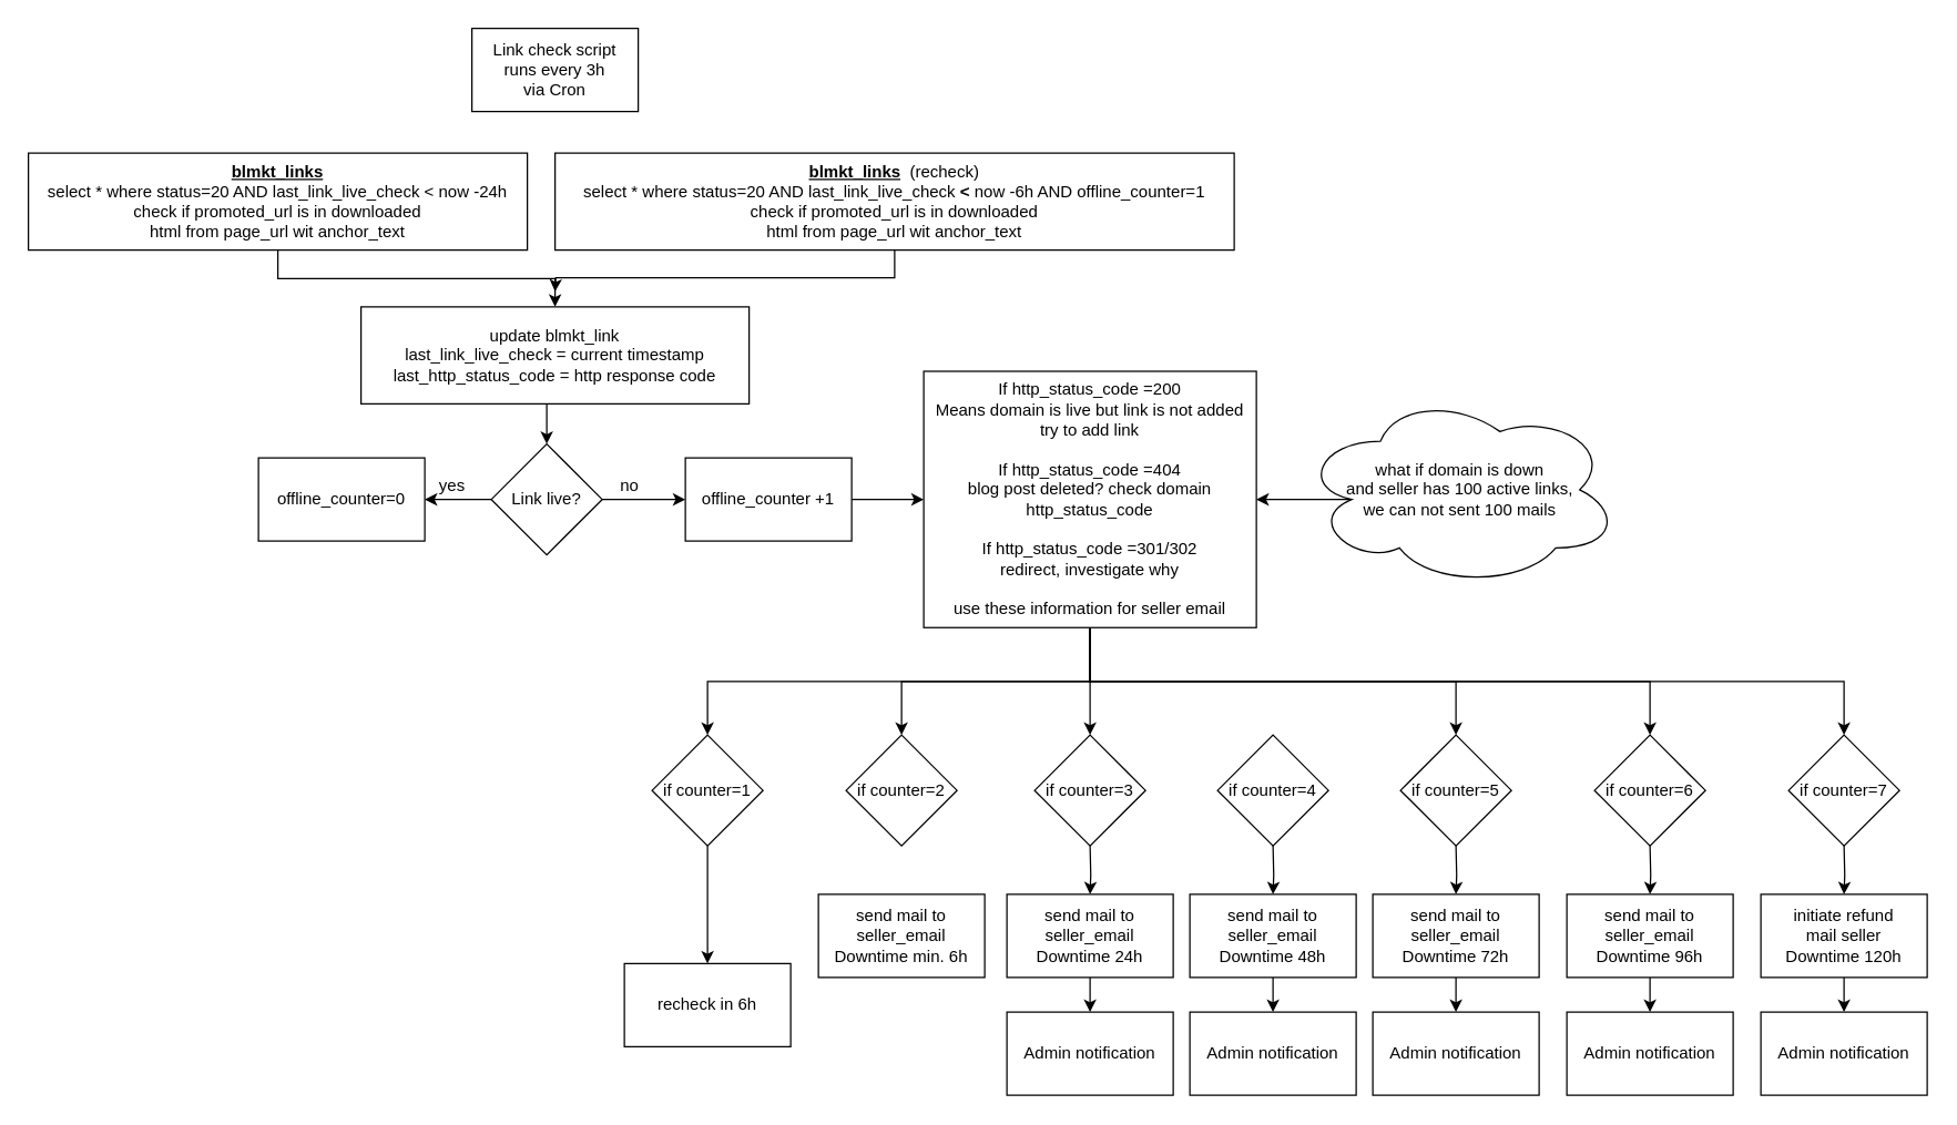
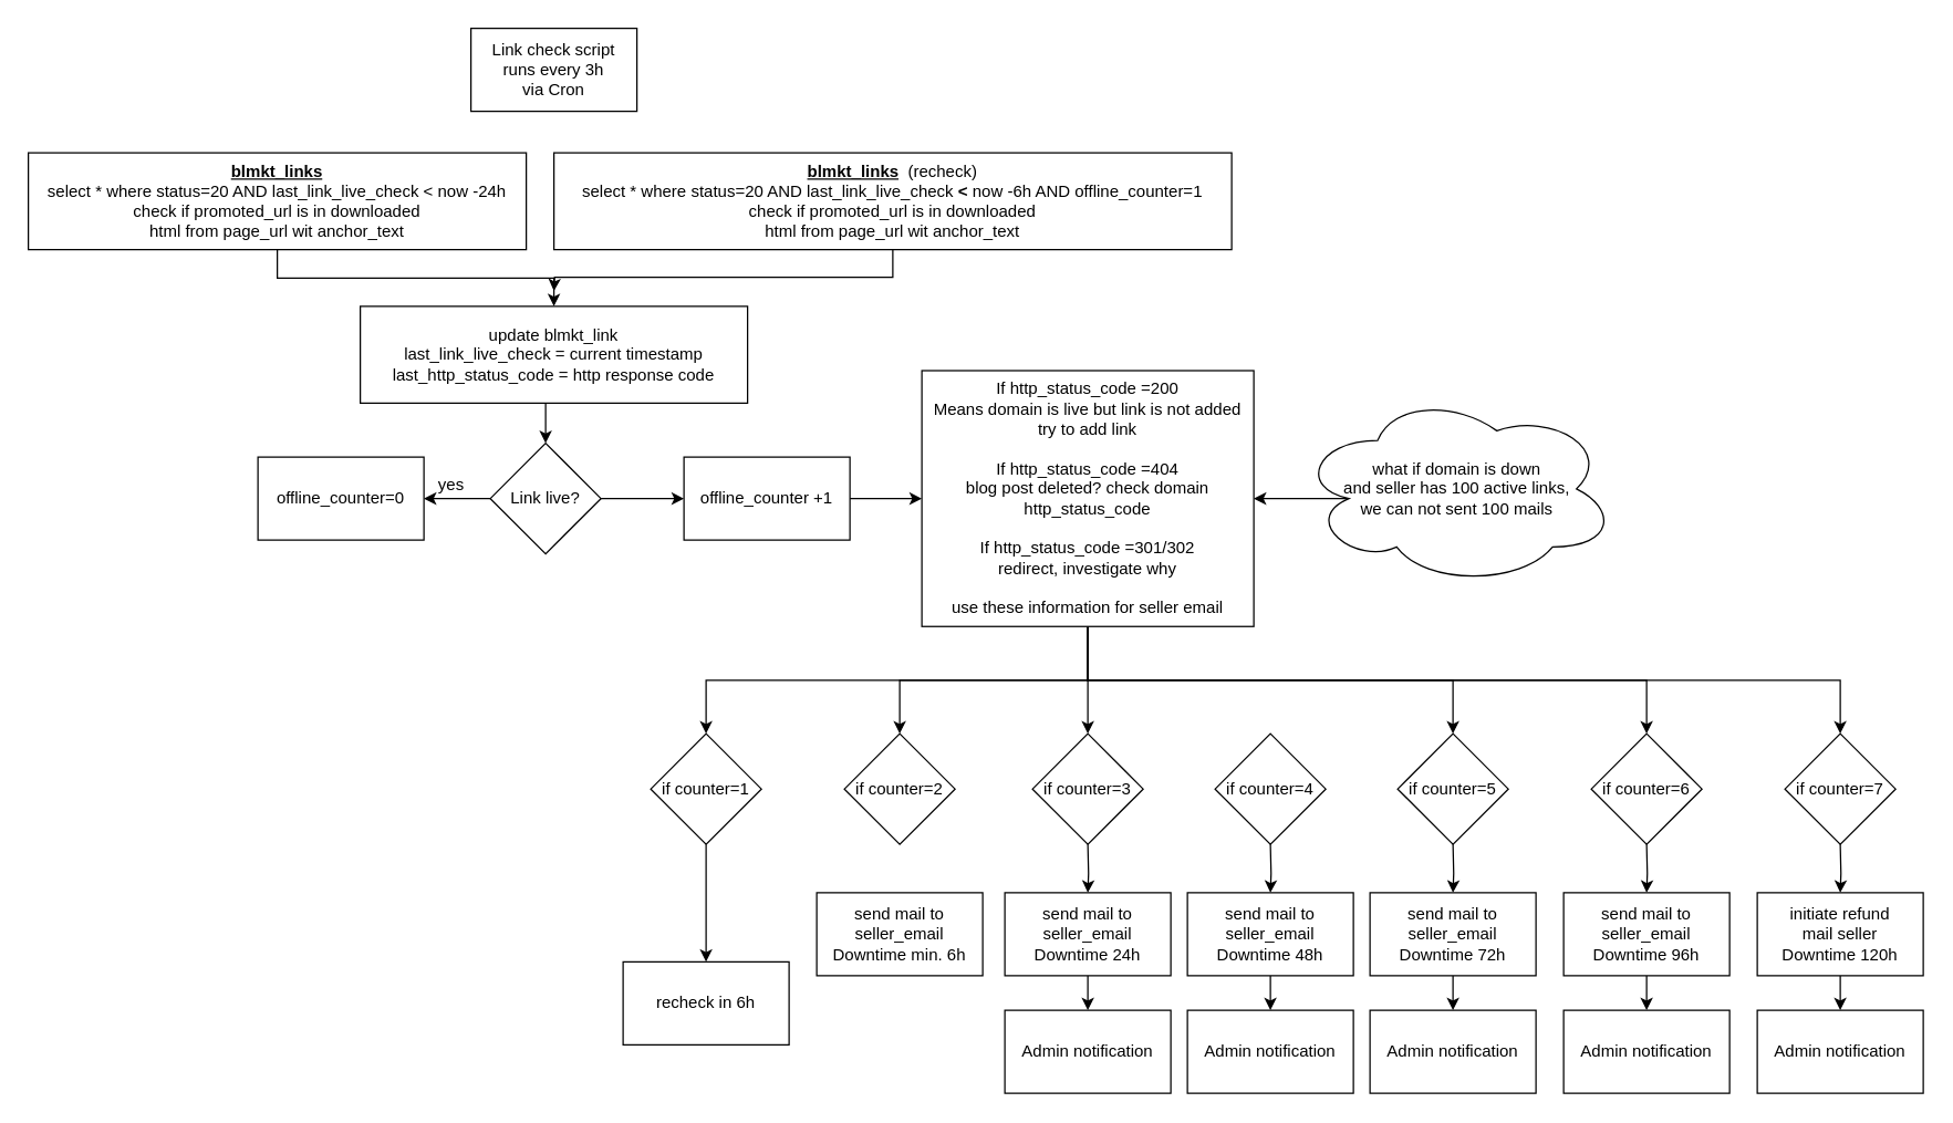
- <mxCell id="12" value="no" style="text;html=1;strokeColor=none;fillColor=none;align=center;verticalAlign=middle;whiteSpace=wrap;rounded=0;" parent="1" vertex="1"><mxGeometry x="434" y="340" width="40" height="20" as="geometry" /></mxCell>
